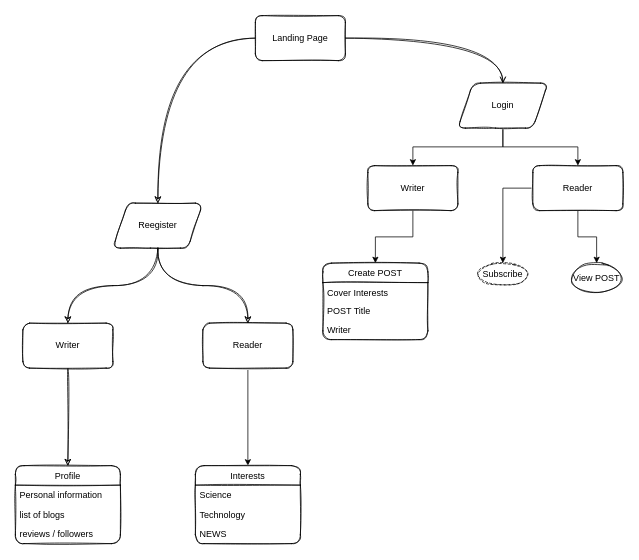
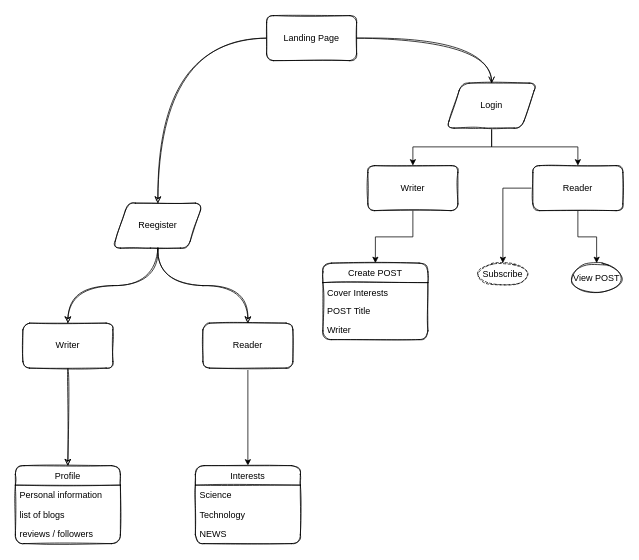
- <mxCell id="4" value="Landing Page" style="whiteSpace=wrap;html=1;sketch=1;rounded=1;" parent="1" vertex="1"><mxGeometry x="340" y="20" width="120" height="60" as="geometry" /></mxCell>
+ <mxCell id="4" value="Landing Page" style="whiteSpace=wrap;html=1;sketch=1;rounded=1;" parent="1" vertex="1"><mxGeometry x="355" y="20" width="120" height="60" as="geometry" /></mxCell>
- <mxCell id="10" value="Login" style="shape=parallelogram;perimeter=parallelogramPerimeter;whiteSpace=wrap;html=1;fixedSize=1;sketch=1;rounded=1;" parent="1" vertex="1"><mxGeometry x="610" y="110" width="120" height="60" as="geometry" /></mxCell>
+ <mxCell id="10" value="Login" style="shape=parallelogram;perimeter=parallelogramPerimeter;whiteSpace=wrap;html=1;fixedSize=1;sketch=1;rounded=1;" parent="1" vertex="1"><mxGeometry x="595" y="110" width="120" height="60" as="geometry" /></mxCell>
